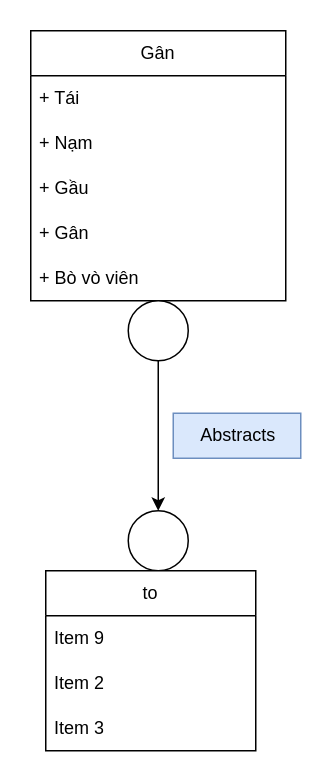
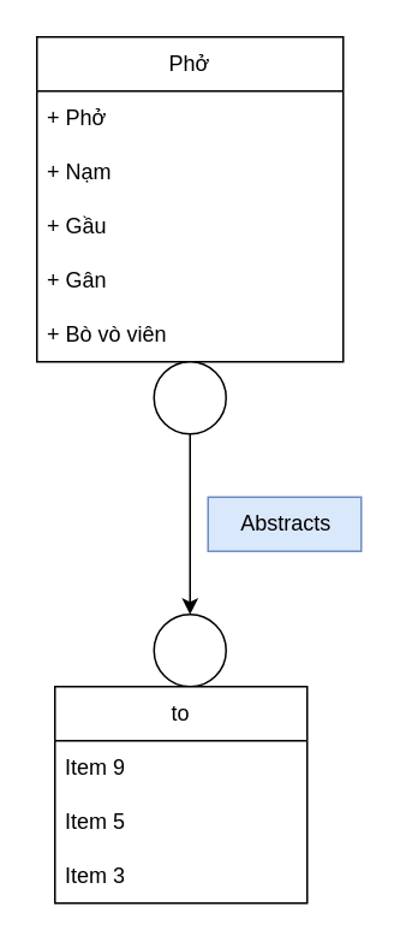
- <mxCell id="2" value="Gân" style="swimlane;fontStyle=0;childLayout=stackLayout;horizontal=1;startSize=30;horizontalStack=0;resizeParent=1;resizeParentMax=0;resizeLast=0;collapsible=1;marginBottom=0;whiteSpace=wrap;html=1;" vertex="1" parent="1"><mxGeometry x="20" y="20" width="170" height="180" as="geometry" /></mxCell>
+ <mxCell id="2" value="Phở" style="swimlane;fontStyle=0;childLayout=stackLayout;horizontal=1;startSize=30;horizontalStack=0;resizeParent=1;resizeParentMax=0;resizeLast=0;collapsible=1;marginBottom=0;whiteSpace=wrap;html=1;" vertex="1" parent="1"><mxGeometry x="20" y="20" width="170" height="180" as="geometry" /></mxCell>
- <mxCell id="3" value="+ Tái&lt;span style=&quot;white-space: pre;&quot;&gt;&#09;&lt;/span&gt;" style="text;strokeColor=none;fillColor=none;align=left;verticalAlign=middle;spacingLeft=4;spacingRight=4;overflow=hidden;points=[[0,0.5],[1,0.5]];portConstraint=eastwest;rotatable=0;whiteSpace=wrap;html=1;" vertex="1" parent="2"><mxGeometry y="30" width="170" height="30" as="geometry" /></mxCell>
+ <mxCell id="3" value="+ Phở&lt;span style=&quot;white-space: pre;&quot;&gt;&#09;&lt;/span&gt;" style="text;strokeColor=none;fillColor=none;align=left;verticalAlign=middle;spacingLeft=4;spacingRight=4;overflow=hidden;points=[[0,0.5],[1,0.5]];portConstraint=eastwest;rotatable=0;whiteSpace=wrap;html=1;" vertex="1" parent="2"><mxGeometry y="30" width="170" height="30" as="geometry" /></mxCell>
- <mxCell id="13" value="Item 2" style="text;strokeColor=none;fillColor=none;align=left;verticalAlign=middle;spacingLeft=4;spacingRight=4;overflow=hidden;points=[[0,0.5],[1,0.5]];portConstraint=eastwest;rotatable=0;whiteSpace=wrap;html=1;" vertex="1" parent="11"><mxGeometry y="60" width="140" height="30" as="geometry" /></mxCell>
+ <mxCell id="13" value="Item 5" style="text;strokeColor=none;fillColor=none;align=left;verticalAlign=middle;spacingLeft=4;spacingRight=4;overflow=hidden;points=[[0,0.5],[1,0.5]];portConstraint=eastwest;rotatable=0;whiteSpace=wrap;html=1;" vertex="1" parent="11"><mxGeometry y="60" width="140" height="30" as="geometry" /></mxCell>
